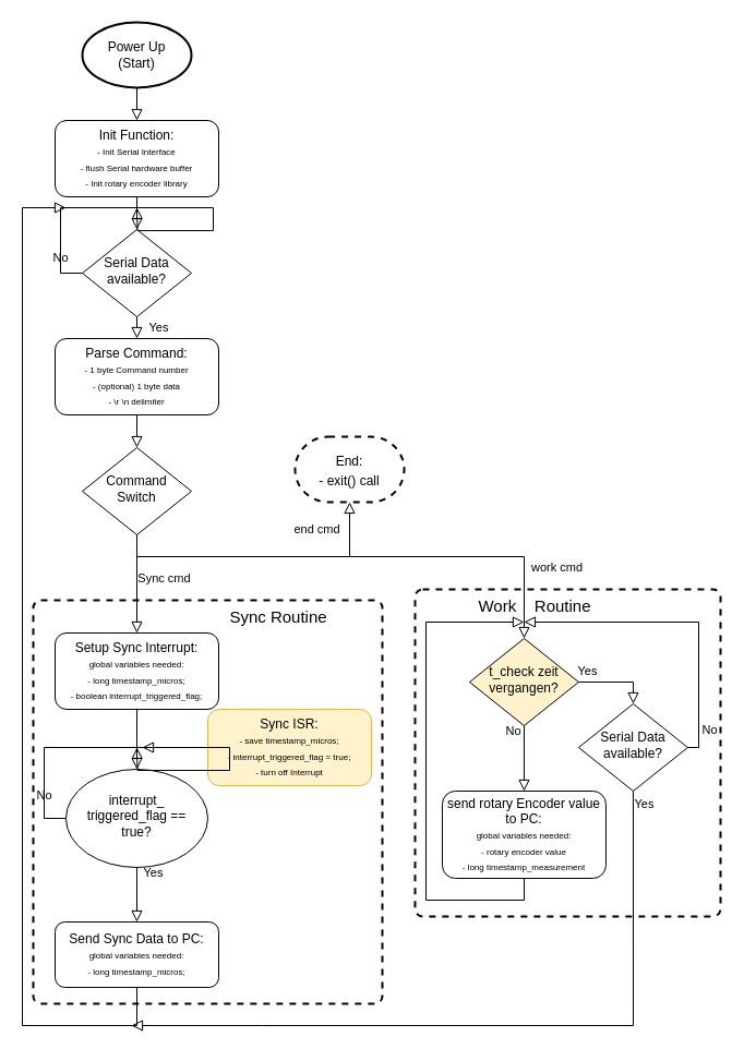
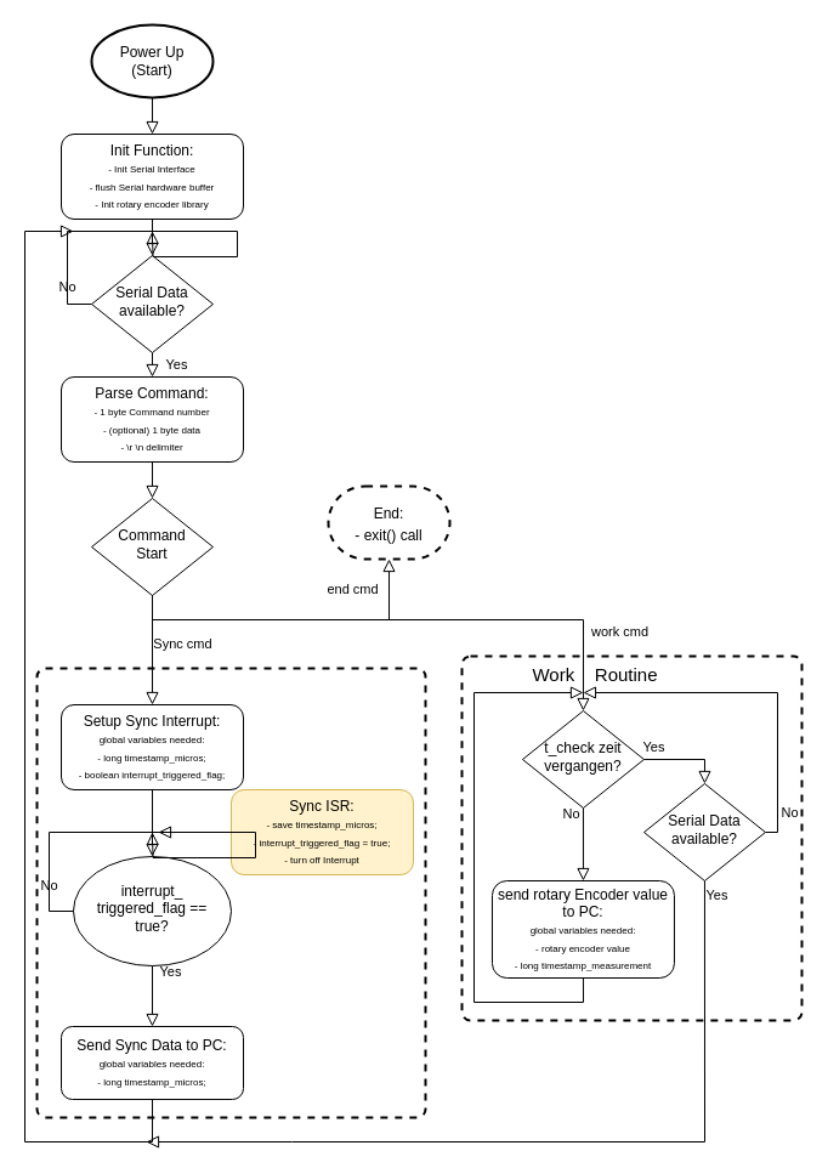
- <mxCell id="12" value="Command&lt;br&gt;Switch" style="rhombus;whiteSpace=wrap;html=1;shadow=0;fontFamily=Helvetica;fontSize=12;align=center;strokeWidth=1;spacing=6;spacingTop=-4;" parent="1" vertex="1"><mxGeometry x="75" y="410" width="100" height="80" as="geometry" /></mxCell>
+ <mxCell id="12" value="Command&lt;br&gt;Start" style="rhombus;whiteSpace=wrap;html=1;shadow=0;fontFamily=Helvetica;fontSize=12;align=center;strokeWidth=1;spacing=6;spacingTop=-4;" parent="1" vertex="1"><mxGeometry x="75" y="410" width="100" height="80" as="geometry" /></mxCell>
- <mxCell id="25" value="&lt;font style=&quot;font-size: 15px&quot;&gt;Sync Routine&lt;/font&gt;" style="text;html=1;strokeColor=none;fillColor=none;align=center;verticalAlign=middle;whiteSpace=wrap;rounded=0;dashed=1;fontSize=8;" parent="1" vertex="1"><mxGeometry x="190" y="550" width="130" height="30" as="geometry" /></mxCell>
- <mxCell id="26" value="t_check zeit vergangen?" style="rhombus;whiteSpace=wrap;html=1;shadow=0;fontFamily=Helvetica;fontSize=12;align=center;strokeWidth=1;spacing=6;spacingTop=-4;fillColor=#fff2cc;" parent="1" vertex="1"><mxGeometry x="429.96" y="585" width="100" height="80" as="geometry" /></mxCell>
+ <mxCell id="26" value="t_check zeit vergangen?" style="rhombus;whiteSpace=wrap;html=1;shadow=0;fontFamily=Helvetica;fontSize=12;align=center;strokeWidth=1;spacing=6;spacingTop=-4;" parent="1" vertex="1"><mxGeometry x="429.96" y="585" width="100" height="80" as="geometry" /></mxCell>
